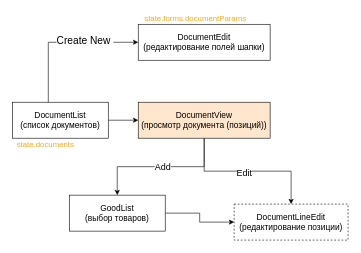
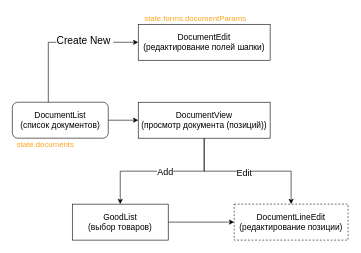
- <mxCell id="3" value="&lt;span&gt;&lt;font&gt;&lt;span style=&quot;font-size: 14px&quot;&gt;DocumentList&lt;/span&gt;&lt;br&gt;&lt;span style=&quot;font-size: 14px&quot;&gt;(список документов)&lt;/span&gt;&lt;br&gt;&lt;/font&gt;&lt;/span&gt;" style="rounded=0;whiteSpace=wrap;html=1;" parent="1" vertex="1"><mxGeometry x="20" y="170" width="160" height="60" as="geometry" /></mxCell>
+ <mxCell id="3" value="&lt;span&gt;&lt;font&gt;&lt;span style=&quot;font-size: 14px&quot;&gt;DocumentList&lt;/span&gt;&lt;br&gt;&lt;span style=&quot;font-size: 14px&quot;&gt;(список документов)&lt;/span&gt;&lt;br&gt;&lt;/font&gt;&lt;/span&gt;" style="whiteSpace=wrap;html=1;rounded=1;" parent="1" vertex="1"><mxGeometry x="20" y="170" width="160" height="60" as="geometry" /></mxCell>
- <mxCell id="8" value="&lt;span style=&quot;font-size: 14px&quot;&gt;Document&lt;/span&gt;&lt;span style=&quot;font-size: 14px&quot;&gt;View&lt;br&gt;(просмотр документа (позиций))&lt;br&gt;&lt;/span&gt;" style="rounded=0;whiteSpace=wrap;html=1;fillColor=#ffe6cc;" parent="1" vertex="1"><mxGeometry x="230" y="170" width="220" height="60" as="geometry" /></mxCell>
+ <mxCell id="8" value="&lt;span style=&quot;font-size: 14px&quot;&gt;Document&lt;/span&gt;&lt;span style=&quot;font-size: 14px&quot;&gt;View&lt;br&gt;(просмотр документа (позиций))&lt;br&gt;&lt;/span&gt;" style="rounded=0;whiteSpace=wrap;html=1;" parent="1" vertex="1"><mxGeometry x="230" y="170" width="220" height="60" as="geometry" /></mxCell>
- <mxCell id="12" value="&lt;span style=&quot;font-size: 14px&quot;&gt;GoodList&lt;br&gt;(выбор товаров)&lt;br&gt;&lt;/span&gt;" style="rounded=0;whiteSpace=wrap;html=1;" parent="1" vertex="1"><mxGeometry x="115" y="325" width="160" height="60" as="geometry" /></mxCell>
+ <mxCell id="12" value="&lt;span style=&quot;font-size: 14px&quot;&gt;GoodList&lt;br&gt;(выбор товаров)&lt;br&gt;&lt;/span&gt;" style="rounded=0;whiteSpace=wrap;html=1;" parent="1" vertex="1"><mxGeometry x="120" y="340" width="160" height="60" as="geometry" /></mxCell>
